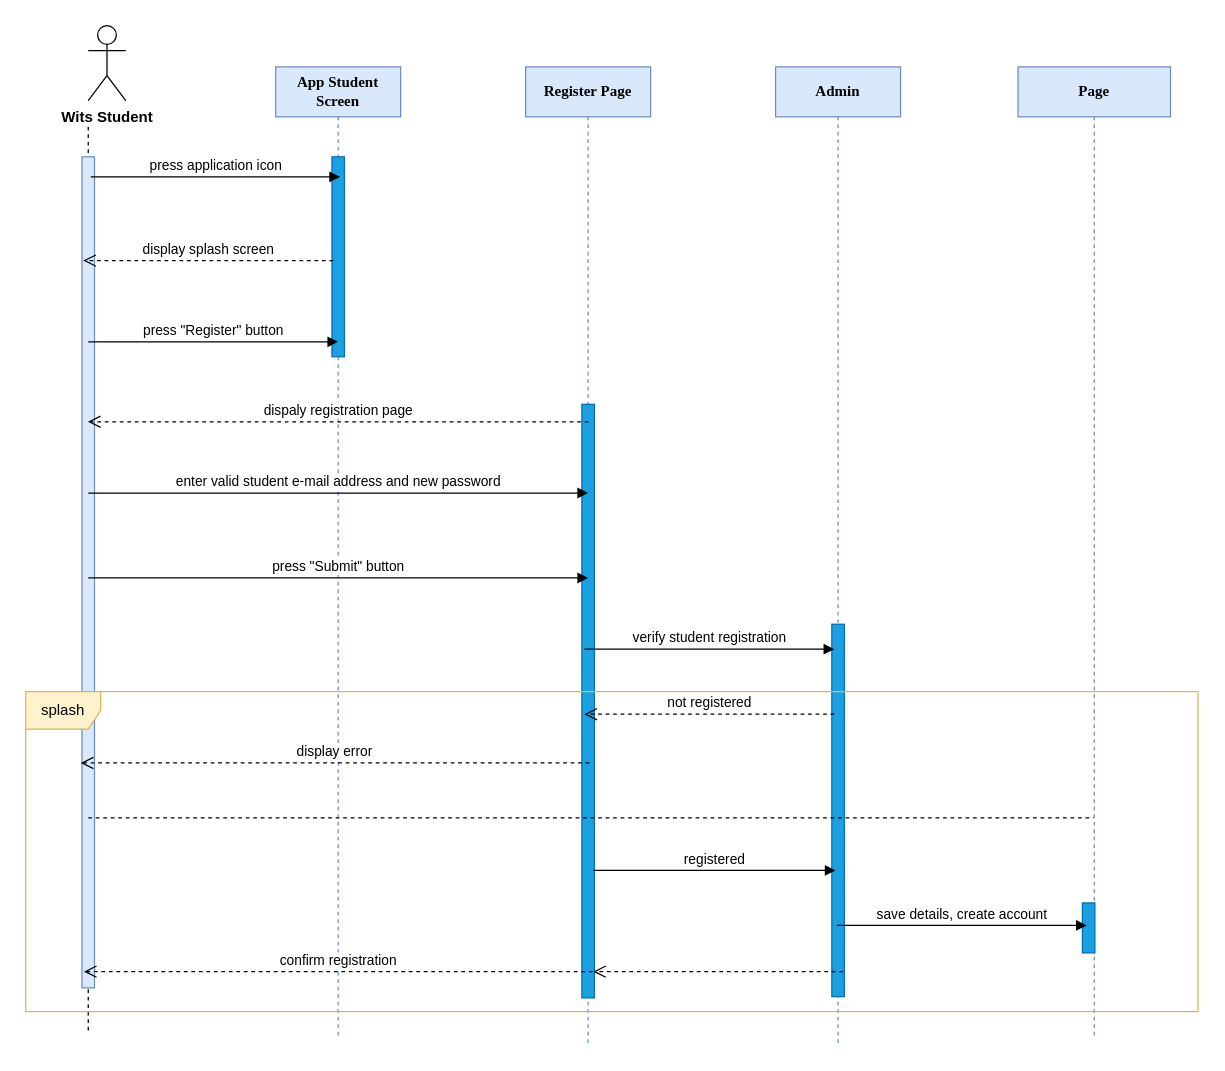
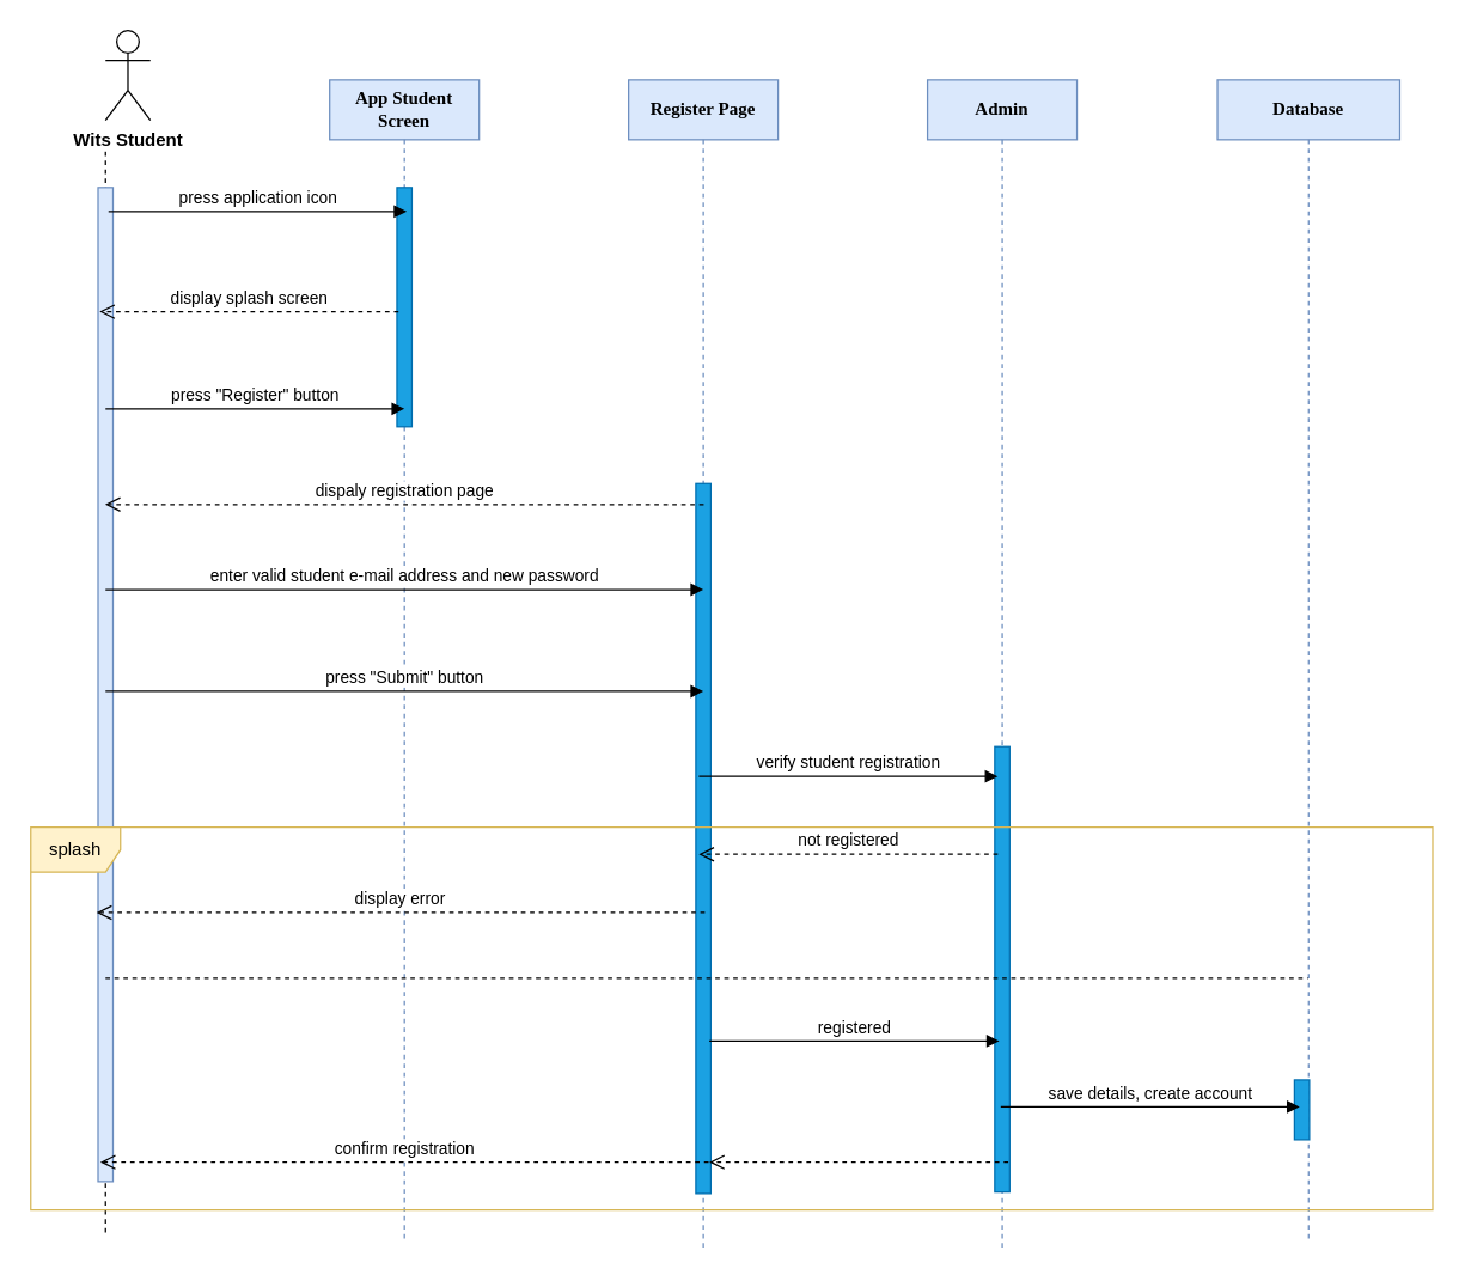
- <mxCell id="8" value="Page" style="shape=umlLifeline;perimeter=lifelinePerimeter;whiteSpace=wrap;html=1;container=1;collapsible=0;recursiveResize=0;outlineConnect=0;rounded=0;shadow=0;comic=0;labelBackgroundColor=none;strokeWidth=1;fontFamily=Verdana;fontSize=12;align=center;fontStyle=1;strokeColor=#6c8ebf;fillColor=#dae8fc;" parent="1" vertex="1"><mxGeometry x="814" y="53" width="122" height="775" as="geometry" /></mxCell>
+ <mxCell id="8" value="Database" style="shape=umlLifeline;perimeter=lifelinePerimeter;whiteSpace=wrap;html=1;container=1;collapsible=0;recursiveResize=0;outlineConnect=0;rounded=0;shadow=0;comic=0;labelBackgroundColor=none;strokeWidth=1;fontFamily=Verdana;fontSize=12;align=center;fontStyle=1;strokeColor=#6c8ebf;fillColor=#dae8fc;" parent="1" vertex="1"><mxGeometry x="814" y="53" width="122" height="775" as="geometry" /></mxCell>
